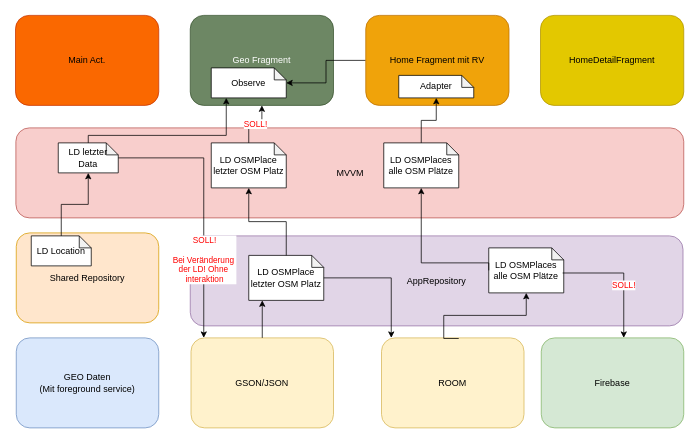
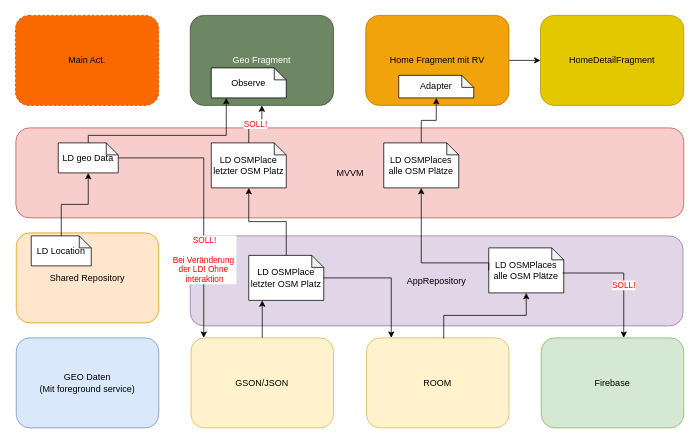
- <mxCell id="5" value="Main Act." style="rounded=1;whiteSpace=wrap;html=1;fillColor=#fa6800;strokeColor=#C73500;fontColor=#000000;" vertex="1" parent="1"><mxGeometry x="20" y="20" width="191" height="120" as="geometry" /></mxCell>
+ <mxCell id="5" value="Main Act." style="rounded=1;whiteSpace=wrap;html=1;fillColor=#fa6800;strokeColor=#C73500;fontColor=#000000;dashed=1;" vertex="1" parent="1"><mxGeometry x="20" y="20" width="191" height="120" as="geometry" /></mxCell>
- <mxCell id="12" value="" style="edgeStyle=orthogonalEdgeStyle;rounded=0;orthogonalLoop=1;jettySize=auto;html=1;" edge="1" parent="1" source="13" target="33"><mxGeometry relative="1" as="geometry" /></mxCell>
+ <mxCell id="12" value="" style="edgeStyle=orthogonalEdgeStyle;rounded=0;orthogonalLoop=1;jettySize=auto;html=1;" edge="1" parent="1" source="13" target="14"><mxGeometry relative="1" as="geometry" /></mxCell>
- <mxCell id="15" value="LD letzter Data" style="shape=note;whiteSpace=wrap;html=1;backgroundOutline=1;darkOpacity=0.05;size=16;" vertex="1" parent="1"><mxGeometry x="77" y="190" width="80" height="40" as="geometry" /></mxCell>
+ <mxCell id="15" value="LD geo Data" style="shape=note;whiteSpace=wrap;html=1;backgroundOutline=1;darkOpacity=0.05;size=16;" vertex="1" parent="1"><mxGeometry x="77" y="190" width="80" height="40" as="geometry" /></mxCell>
- <mxCell id="9" value="&lt;div&gt;ROOM&lt;/div&gt;" style="rounded=1;whiteSpace=wrap;html=1;fillColor=#fff2cc;strokeColor=#d6b656;" vertex="1" parent="1"><mxGeometry x="508" y="450" width="190" height="120" as="geometry" /></mxCell>
+ <mxCell id="9" value="&lt;div&gt;ROOM&lt;/div&gt;" style="rounded=1;whiteSpace=wrap;html=1;fillColor=#fff2cc;strokeColor=#d6b656;" vertex="1" parent="1"><mxGeometry x="488" y="450" width="190" height="120" as="geometry" /></mxCell>
